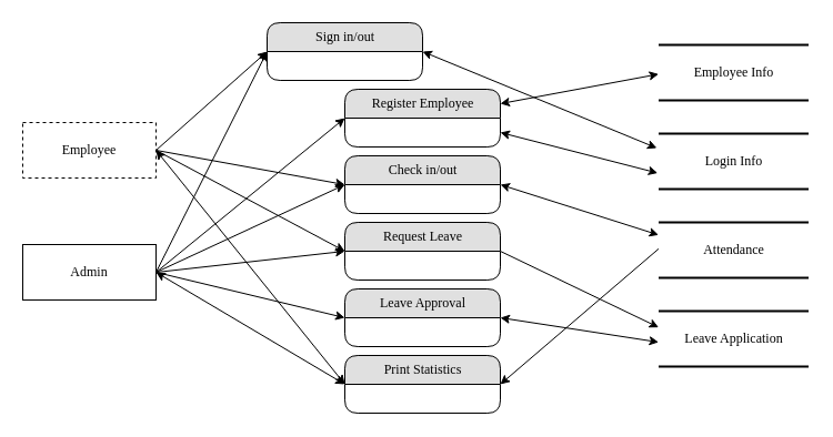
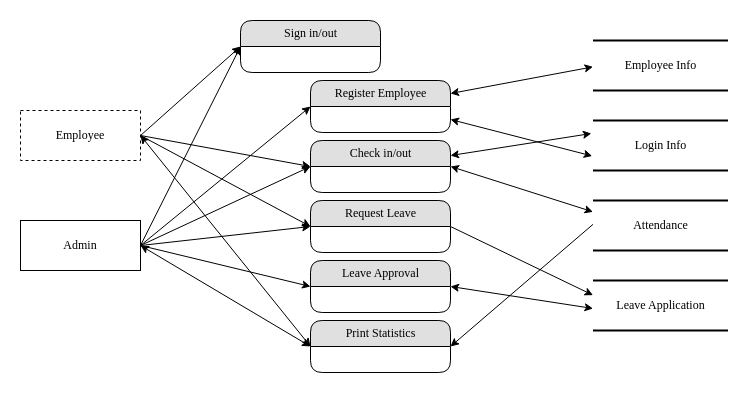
- <mxCell id="9" value="" style="endArrow=classic;startArrow=classic;html=1;entryX=1;entryY=0.5;entryDx=0;entryDy=0;exitX=-0.012;exitY=0.26;exitDx=0;exitDy=0;exitPerimeter=0;" edge="1" parent="1" source="5" target="25"><mxGeometry width="50" height="50" relative="1" as="geometry"><mxPoint x="495" y="100" as="sourcePoint" /><mxPoint x="545" y="50" as="targetPoint" /></mxGeometry></mxCell>
+ <mxCell id="9" value="" style="endArrow=classic;startArrow=classic;html=1;exitX=-0.012;exitY=0.26;exitDx=0;exitDy=0;exitPerimeter=0;" edge="1" parent="1" source="5" target="27"><mxGeometry width="50" height="50" relative="1" as="geometry"><mxPoint x="495" y="100" as="sourcePoint" /><mxPoint x="545" y="50" as="targetPoint" /></mxGeometry></mxCell>
